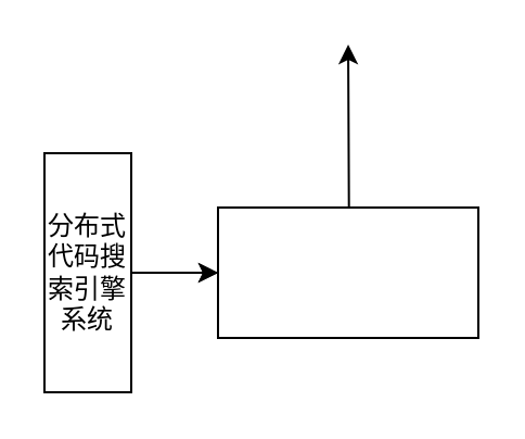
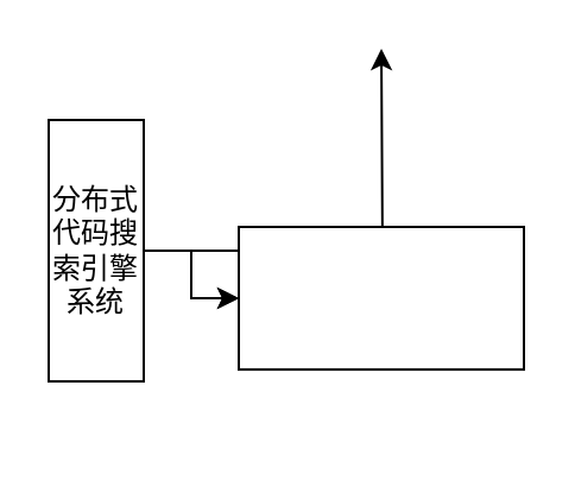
- <mxCell id="5" value="分布式代码搜索引擎系统" style="rounded=0;whiteSpace=wrap;html=1;" vertex="1" parent="1"><mxGeometry x="20" y="70" width="40" height="110" as="geometry" /></mxCell>
+ <mxCell id="5" value="分布式代码搜索引擎系统" style="rounded=0;whiteSpace=wrap;html=1;" vertex="1" parent="1"><mxGeometry x="20" y="50" width="40" height="110" as="geometry" /></mxCell>
